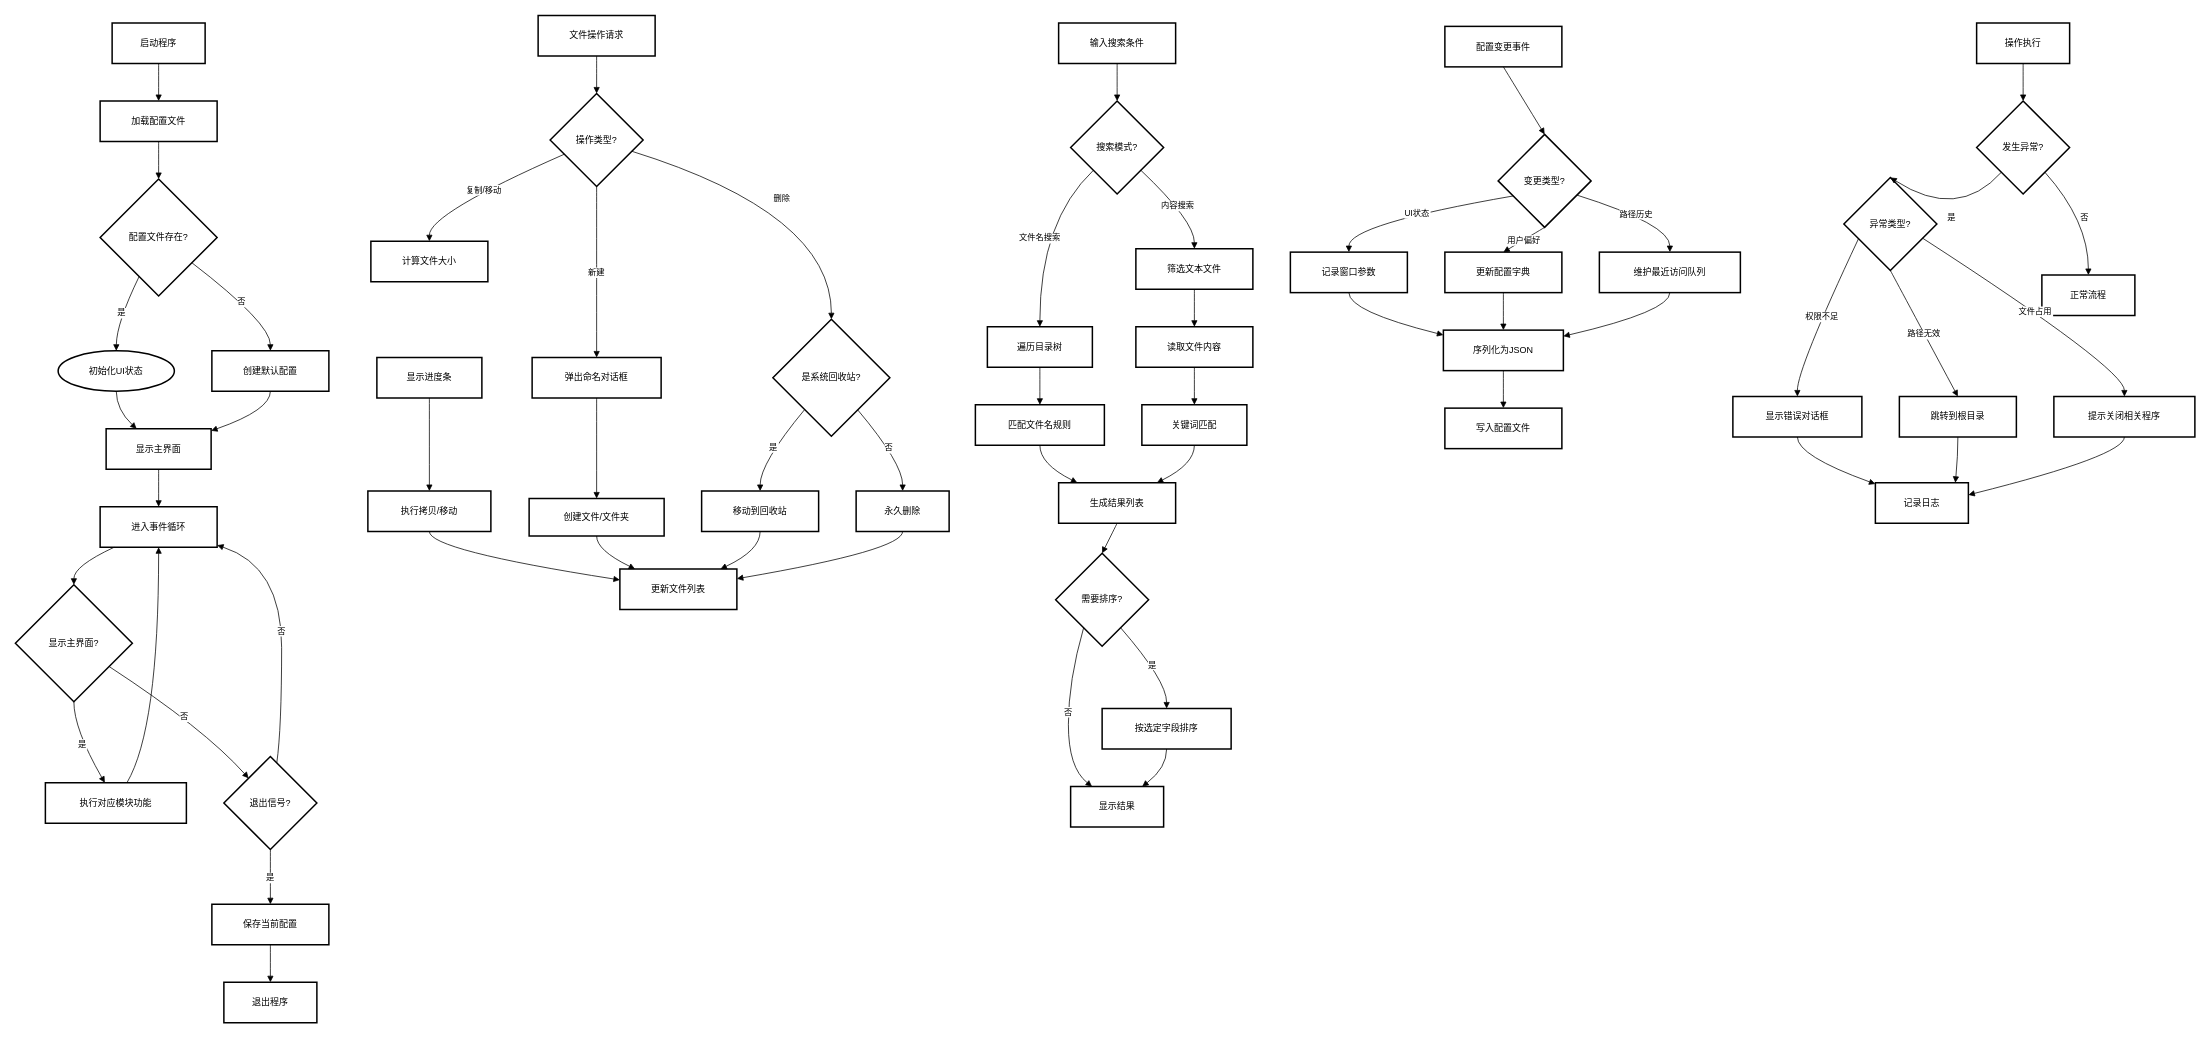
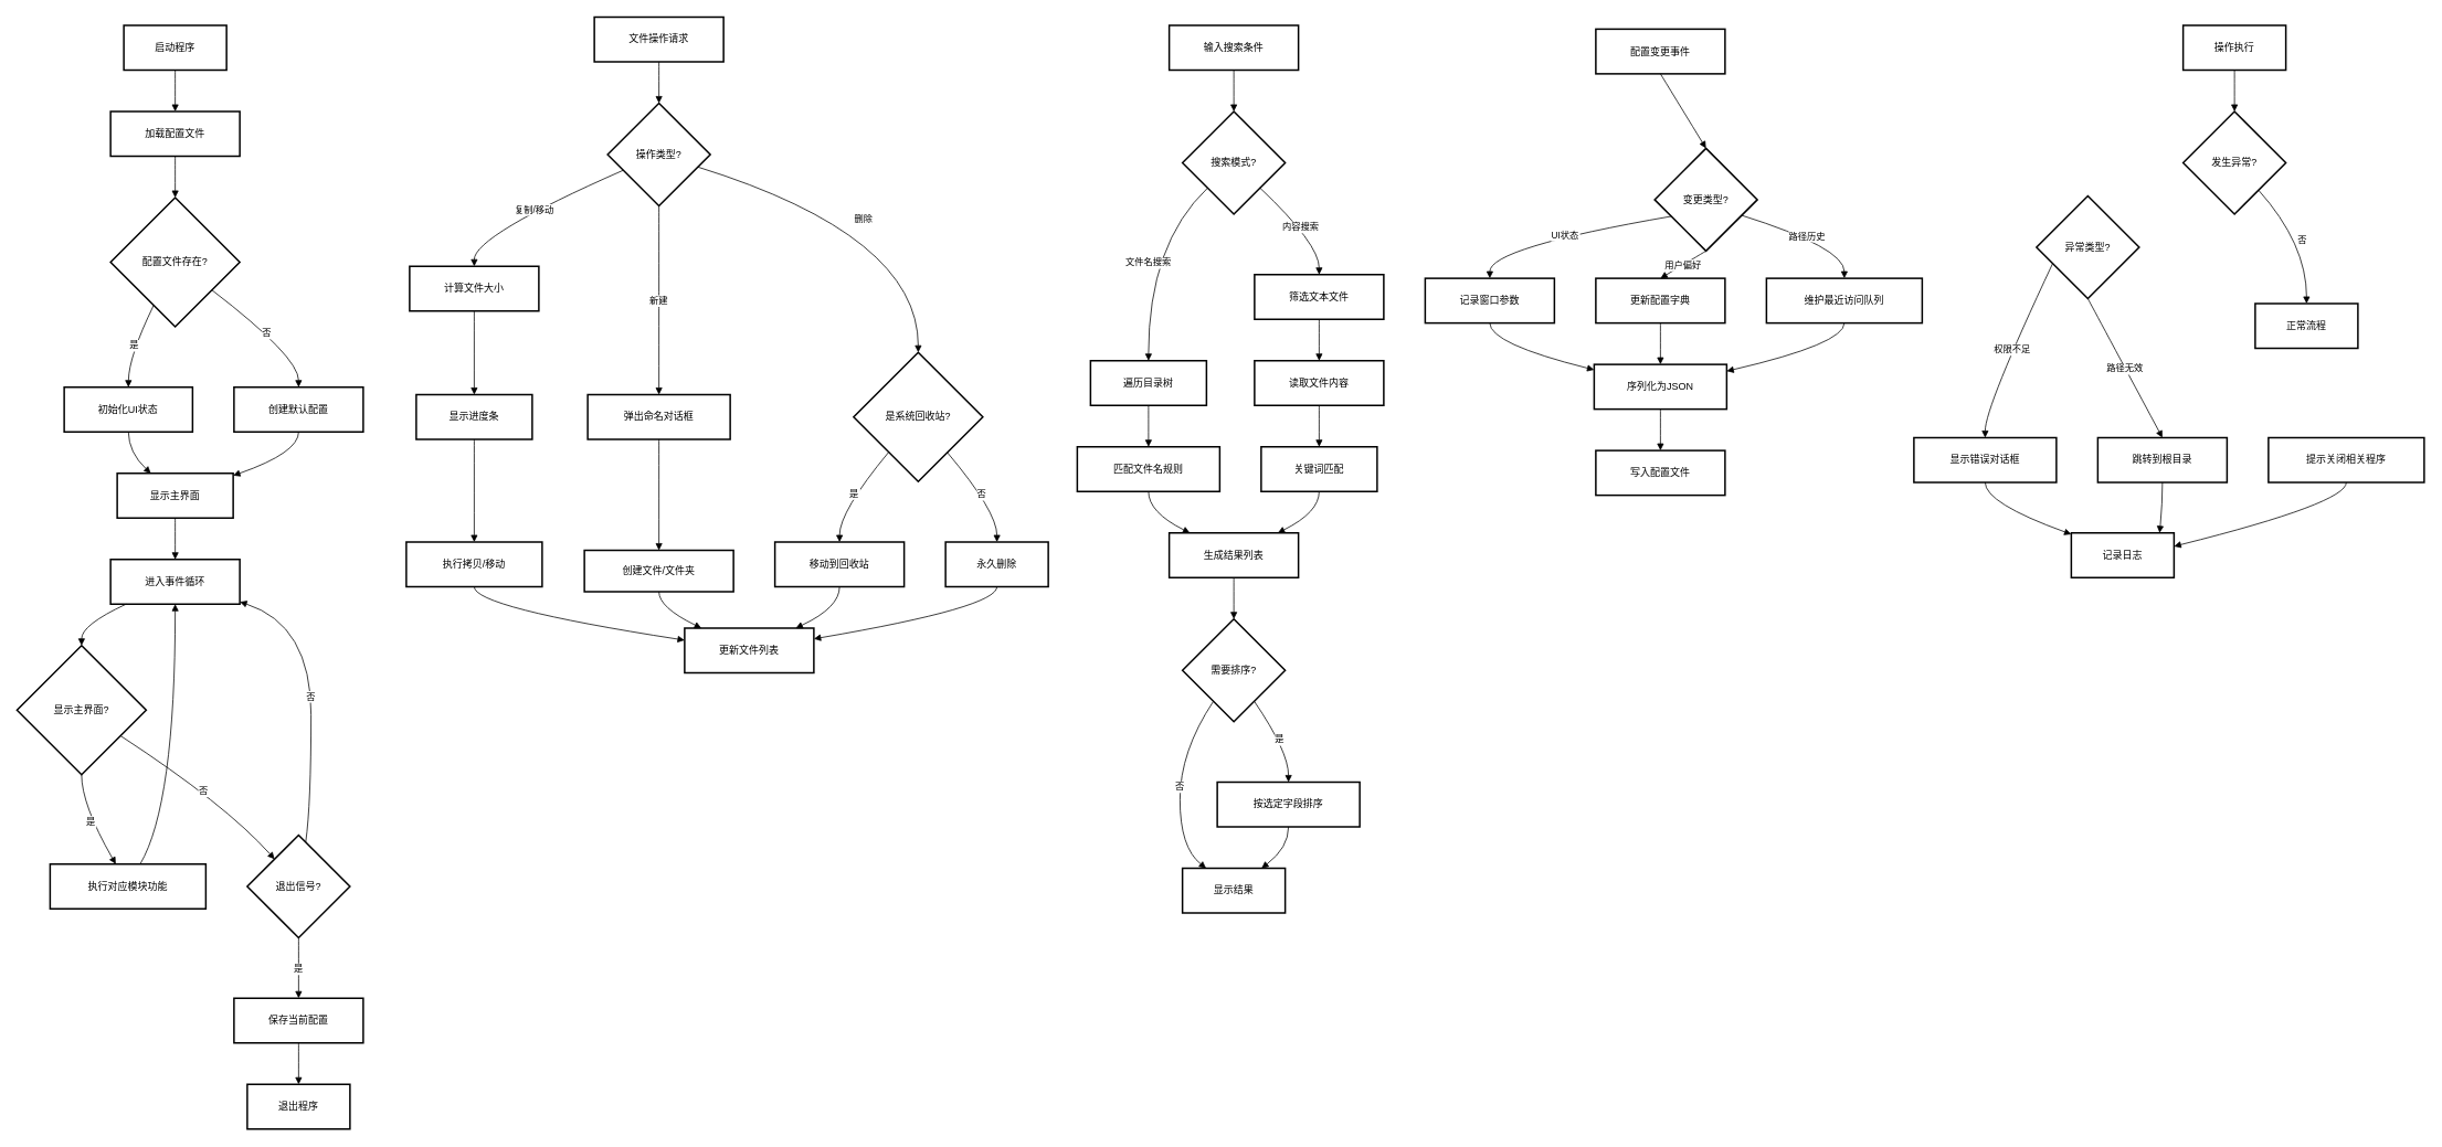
- <mxCell id="99" value="是" style="curved=1;startArrow=none;endArrow=block;exitX=0.06;exitY=1;entryX=0.5;entryY=0;rounded=0;" edge="1" parent="1" source="91" target="92"><mxGeometry relative="1" as="geometry"><Array as="points"><mxPoint x="2610" y="294" /></Array></mxGeometry></mxCell>
- <mxCell id="102" value="文件占用" style="curved=1;startArrow=none;endArrow=block;exitX=1;exitY=0.72;entryX=0.5;entryY=0;rounded=0;" edge="1" parent="1" source="92" target="95"><mxGeometry relative="1" as="geometry"><Array as="points"><mxPoint x="2832" y="491" /></Array></mxGeometry></mxCell>
+ <mxCell id="46" value="" style="curved=1;startArrow=none;endArrow=block;exitX=0.5;exitY=1;entryX=0.5;entryY=0;rounded=0;" edge="1" parent="1" source="35" target="36"><mxGeometry relative="1" as="geometry"><Array as="points" /></mxGeometry></mxCell>
- <mxCell id="5" value="初始化UI状态" style="ellipse;whiteSpace=wrap;strokeWidth=2;" vertex="1" parent="1"><mxGeometry x="77" y="467" width="155" height="54" as="geometry" /></mxCell>
+ <mxCell id="5" value="初始化UI状态" style="whiteSpace=wrap;strokeWidth=2;" vertex="1" parent="1"><mxGeometry x="77" y="467" width="155" height="54" as="geometry" /></mxCell>
- <mxCell id="60" value="需要排序?" style="rhombus;strokeWidth=2;whiteSpace=wrap;" vertex="1" parent="1"><mxGeometry x="1407" y="737" width="124" height="124" as="geometry" /></mxCell>
+ <mxCell id="60" value="需要排序?" style="rhombus;strokeWidth=2;whiteSpace=wrap;" vertex="1" parent="1"><mxGeometry x="1427" y="747" width="124" height="124" as="geometry" /></mxCell>
